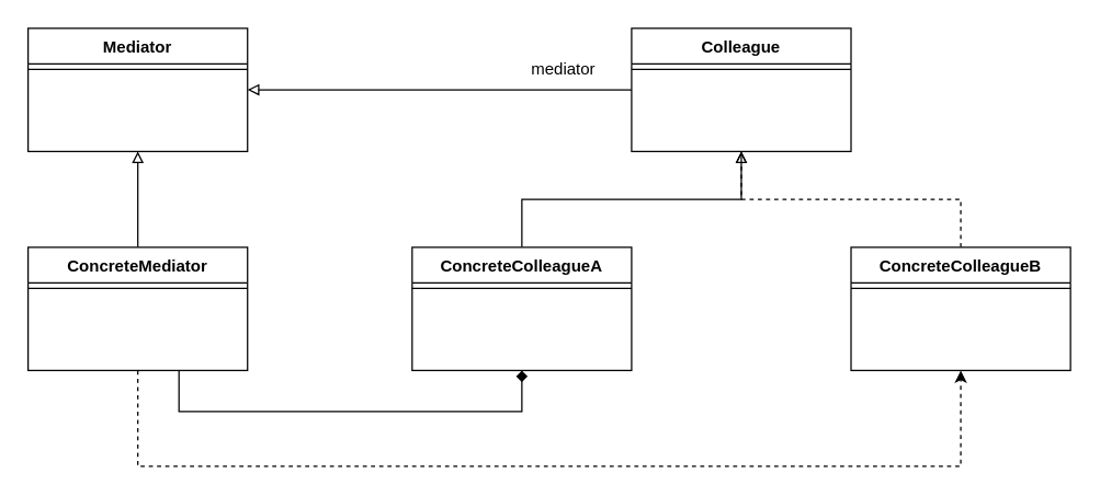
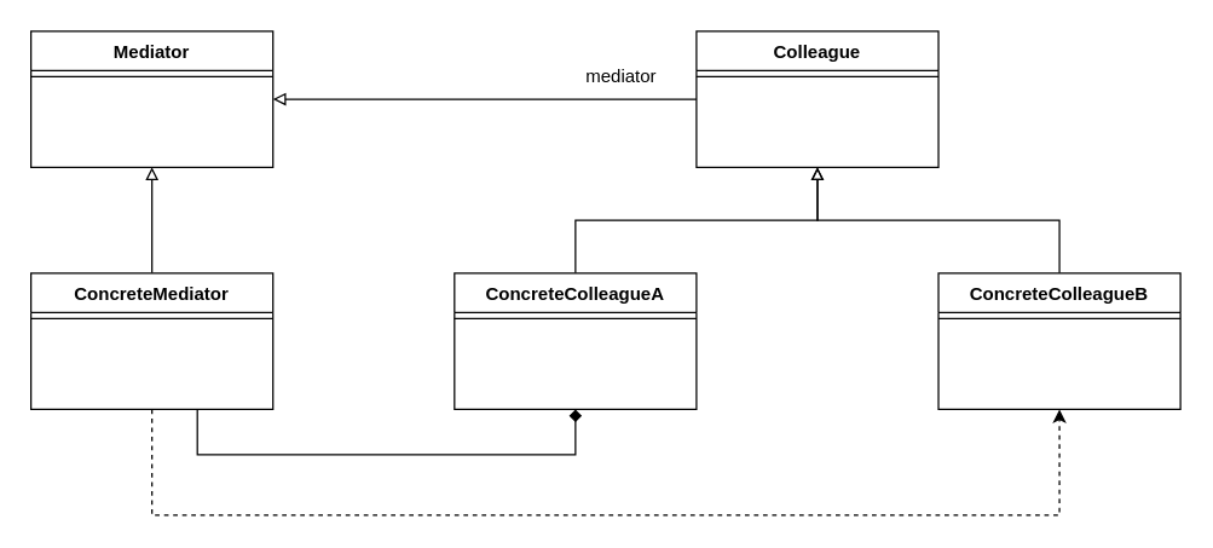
- <mxCell id="6" style="edgeStyle=orthogonalEdgeStyle;rounded=0;orthogonalLoop=1;jettySize=auto;html=1;entryX=0.5;entryY=1;entryDx=0;entryDy=0;endArrow=open;endFill=0;" edge="1" parent="1" source="15" target="13"><mxGeometry relative="1" as="geometry" /></mxCell>
+ <mxCell id="6" style="edgeStyle=orthogonalEdgeStyle;rounded=0;orthogonalLoop=1;jettySize=auto;html=1;entryX=0.5;entryY=1;entryDx=0;entryDy=0;endArrow=block;endFill=0;" edge="1" parent="1" source="15" target="13"><mxGeometry relative="1" as="geometry" /></mxCell>
- <mxCell id="7" style="edgeStyle=orthogonalEdgeStyle;rounded=0;orthogonalLoop=1;jettySize=auto;html=1;entryX=0.5;entryY=1;entryDx=0;entryDy=0;endArrow=block;endFill=0;dashed=1;" edge="1" parent="1" source="17" target="13"><mxGeometry relative="1" as="geometry" /></mxCell>
+ <mxCell id="7" style="edgeStyle=orthogonalEdgeStyle;rounded=0;orthogonalLoop=1;jettySize=auto;html=1;entryX=0.5;entryY=1;entryDx=0;entryDy=0;endArrow=block;endFill=0;" edge="1" parent="1" source="17" target="13"><mxGeometry relative="1" as="geometry" /></mxCell>
